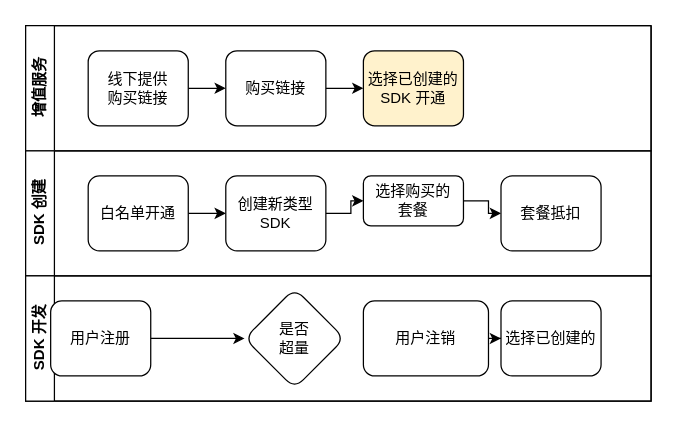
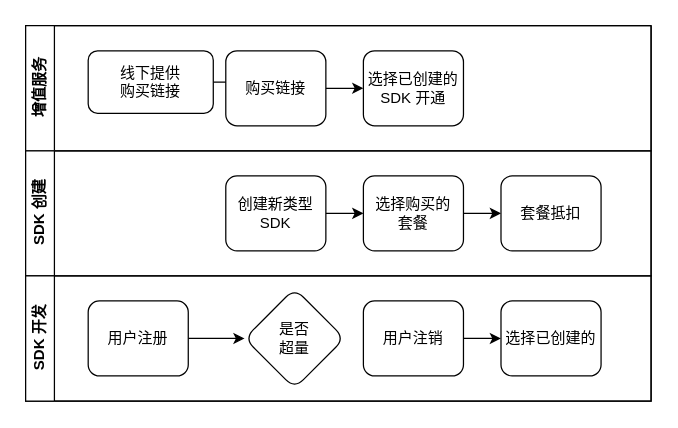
- <mxCell id="5" value="线下提供&lt;div&gt;购买链接&lt;/div&gt;" style="rounded=1;whiteSpace=wrap;html=1;" parent="3" vertex="1"><mxGeometry x="50" y="20" width="80" height="60" as="geometry" /></mxCell>
+ <mxCell id="5" value="线下提供&lt;div&gt;购买链接&lt;/div&gt;" style="rounded=1;whiteSpace=wrap;html=1;" parent="3" vertex="1"><mxGeometry x="50" y="20" width="100" height="50" as="geometry" /></mxCell>
- <mxCell id="8" value="选择已创建的 SDK 开通" style="rounded=1;whiteSpace=wrap;html=1;fillColor=#fff2cc;" vertex="1" parent="3"><mxGeometry x="270" y="20" width="80" height="60" as="geometry" /></mxCell>
+ <mxCell id="8" value="选择已创建的 SDK 开通" style="rounded=1;whiteSpace=wrap;html=1;" vertex="1" parent="3"><mxGeometry x="270" y="20" width="80" height="60" as="geometry" /></mxCell>
- <mxCell id="13" value="选择购买的&lt;div&gt;套餐&lt;/div&gt;" style="rounded=1;whiteSpace=wrap;html=1;" parent="9" vertex="1"><mxGeometry x="270" y="20" width="80" height="40" as="geometry" /></mxCell>
+ <mxCell id="13" value="选择购买的&lt;div&gt;套餐&lt;/div&gt;" style="rounded=1;whiteSpace=wrap;html=1;" parent="9" vertex="1"><mxGeometry x="270" y="20" width="80" height="60" as="geometry" /></mxCell>
- <mxCell id="16" value="白名单开通" style="rounded=1;whiteSpace=wrap;html=1;" vertex="1" parent="9"><mxGeometry x="50" y="20" width="80" height="60" as="geometry" /></mxCell>
- <mxCell id="15" style="edgeStyle=orthogonalEdgeStyle;rounded=0;orthogonalLoop=1;jettySize=auto;html=1;exitX=1;exitY=0.5;exitDx=0;exitDy=0;entryX=0;entryY=0.5;entryDx=0;entryDy=0;" edge="1" parent="9" source="16" target="11"><mxGeometry relative="1" as="geometry" /></mxCell>
- <mxCell id="19" value="用户注册" style="rounded=1;whiteSpace=wrap;html=1;" parent="17" vertex="1"><mxGeometry x="20" y="20" width="80" height="60" as="geometry" /></mxCell>
+ <mxCell id="19" value="用户注册" style="rounded=1;whiteSpace=wrap;html=1;" parent="17" vertex="1"><mxGeometry x="50" y="20" width="80" height="60" as="geometry" /></mxCell>
- <mxCell id="22" value="用户注销" style="rounded=1;whiteSpace=wrap;html=1;" parent="17" vertex="1"><mxGeometry x="270" y="20" width="100" height="60" as="geometry" /></mxCell>
+ <mxCell id="22" value="用户注销" style="rounded=1;whiteSpace=wrap;html=1;" parent="17" vertex="1"><mxGeometry x="270" y="20" width="80" height="60" as="geometry" /></mxCell>
